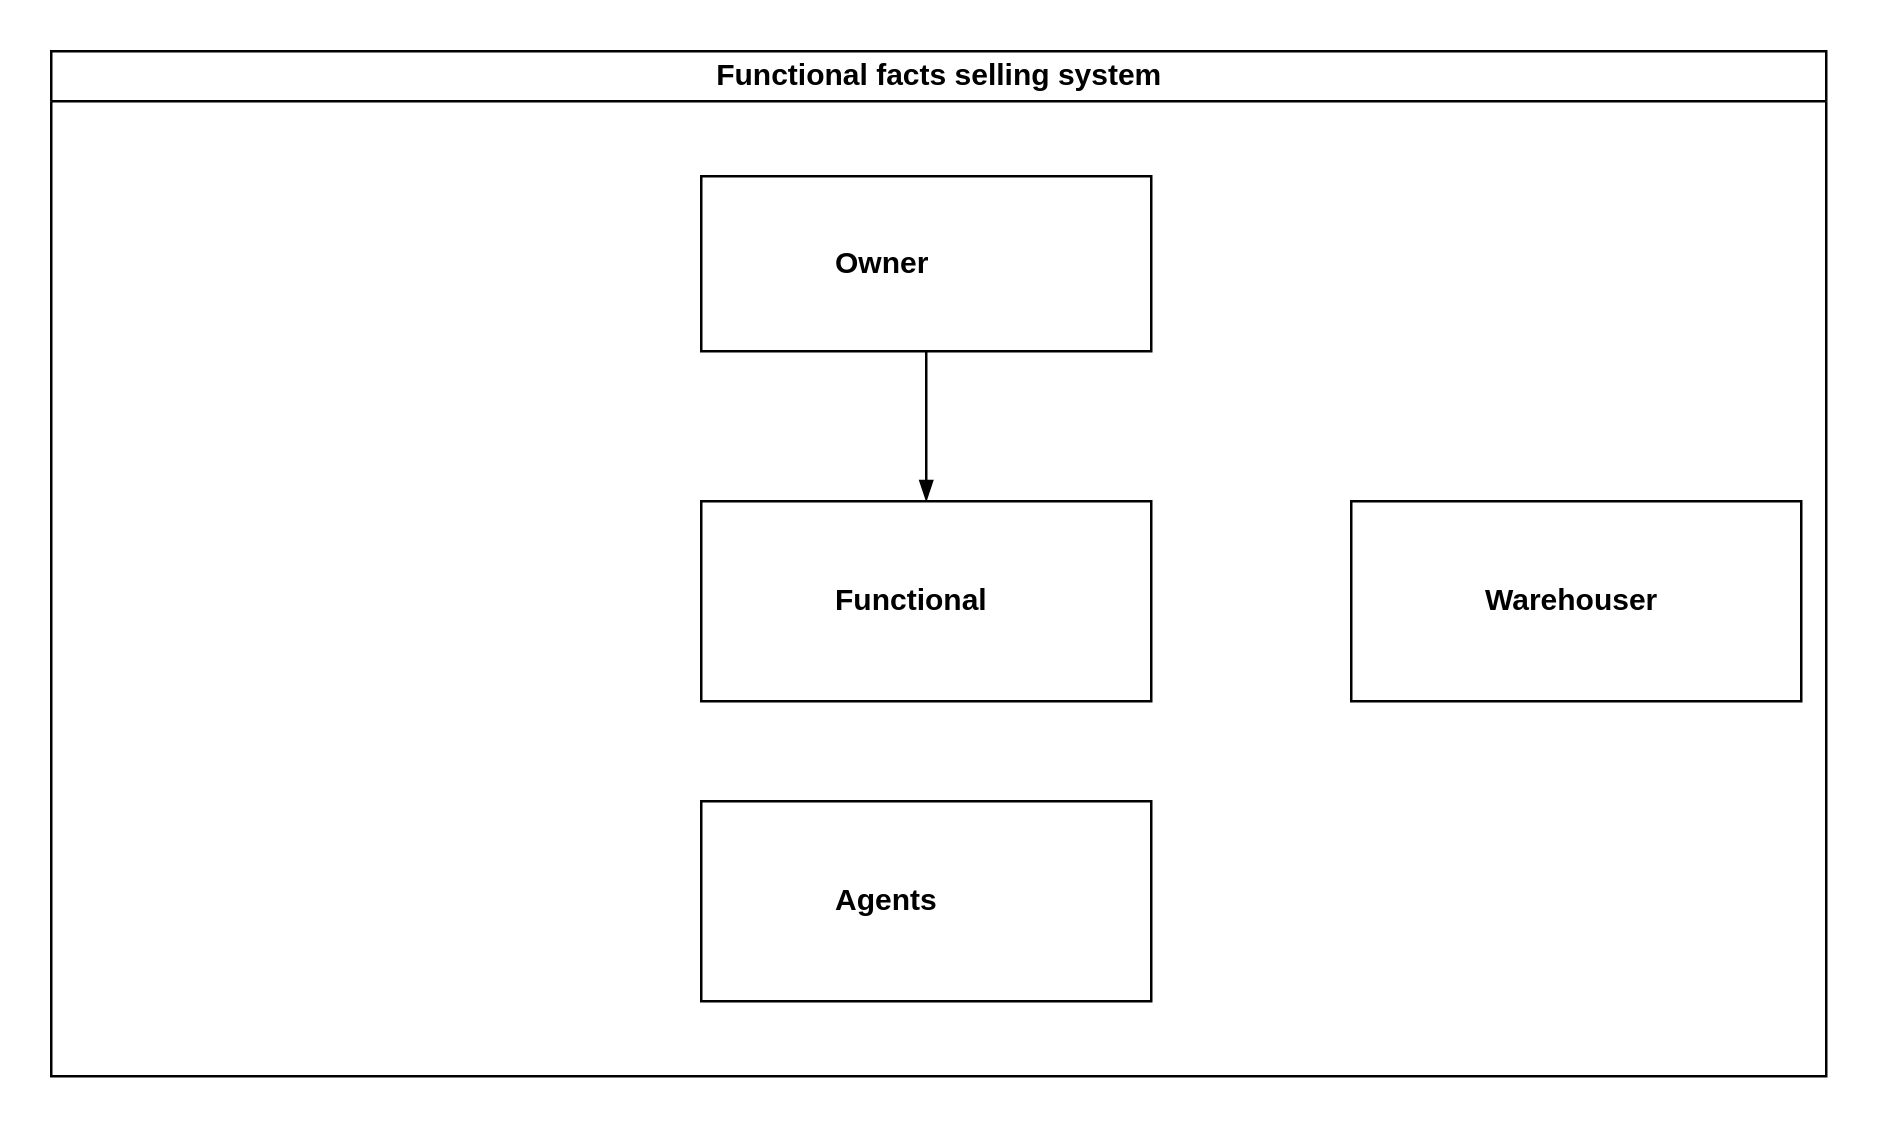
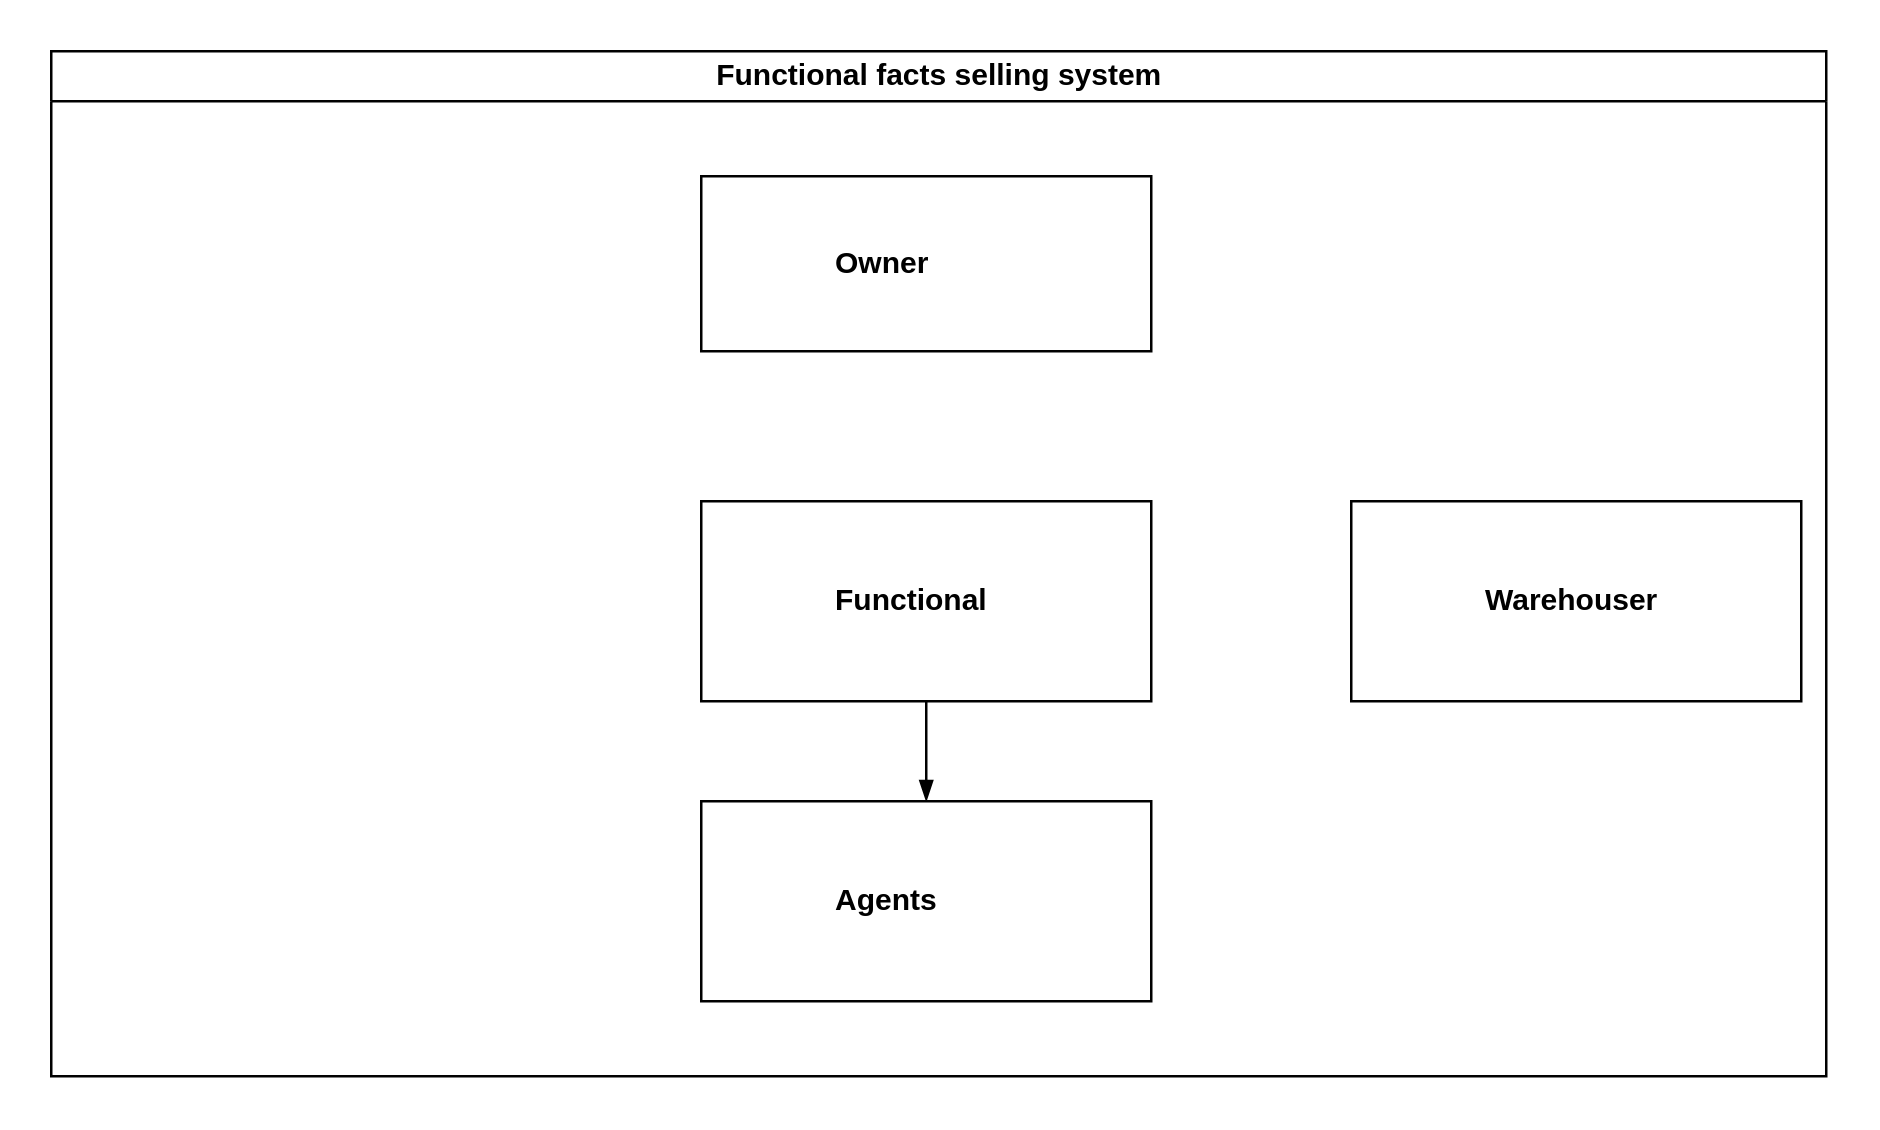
- <mxCell id="4" value="" style="endArrow=blockThin;endFill=1;fontSize=11;edgeStyle=elbowEdgeStyle;elbow=vertical;rounded=0;" parent="2" source="3" target="5" edge="1"><mxGeometry relative="1" as="geometry" /></mxCell>
+ <mxCell id="6" value="" style="endArrow=blockThin;endFill=1;fontSize=11;edgeStyle=elbowEdgeStyle;elbow=vertical;rounded=0;" edge="1" target="7" source="5" parent="2"><mxGeometry relative="1" as="geometry"><mxPoint x="390" y="200" as="sourcePoint" /></mxGeometry></mxCell>
